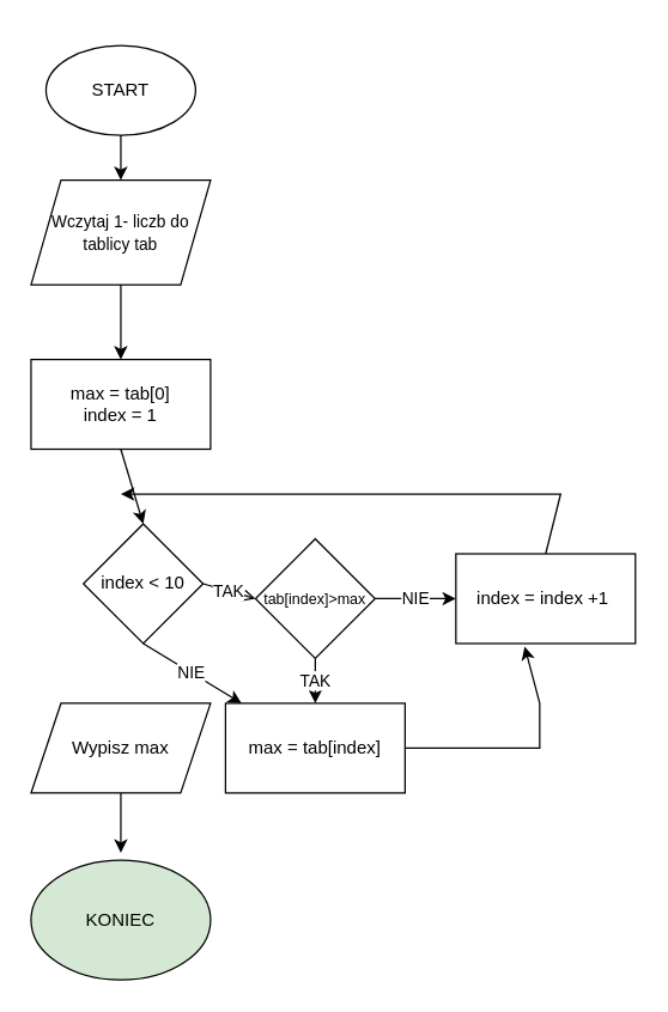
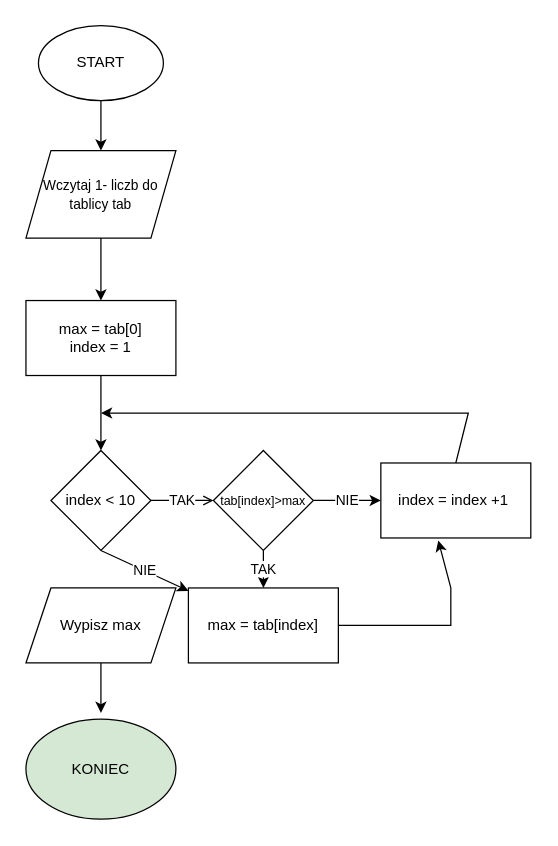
- <mxCell id="2" value="START" style="ellipse;whiteSpace=wrap;html=1;" vertex="1" parent="1"><mxGeometry x="30" y="30" width="100" height="60" as="geometry" /></mxCell>
+ <mxCell id="2" value="START" style="ellipse;whiteSpace=wrap;html=1;" vertex="1" parent="1"><mxGeometry x="30" y="20" width="100" height="60" as="geometry" /></mxCell>
- <mxCell id="7" value="index &amp;lt; 10" style="rhombus;whiteSpace=wrap;html=1;" vertex="1" parent="1"><mxGeometry x="55" y="350" width="80" height="80" as="geometry" /></mxCell>
+ <mxCell id="7" value="index &amp;lt; 10" style="rhombus;whiteSpace=wrap;html=1;" vertex="1" parent="1"><mxGeometry x="40" y="360" width="80" height="80" as="geometry" /></mxCell>
